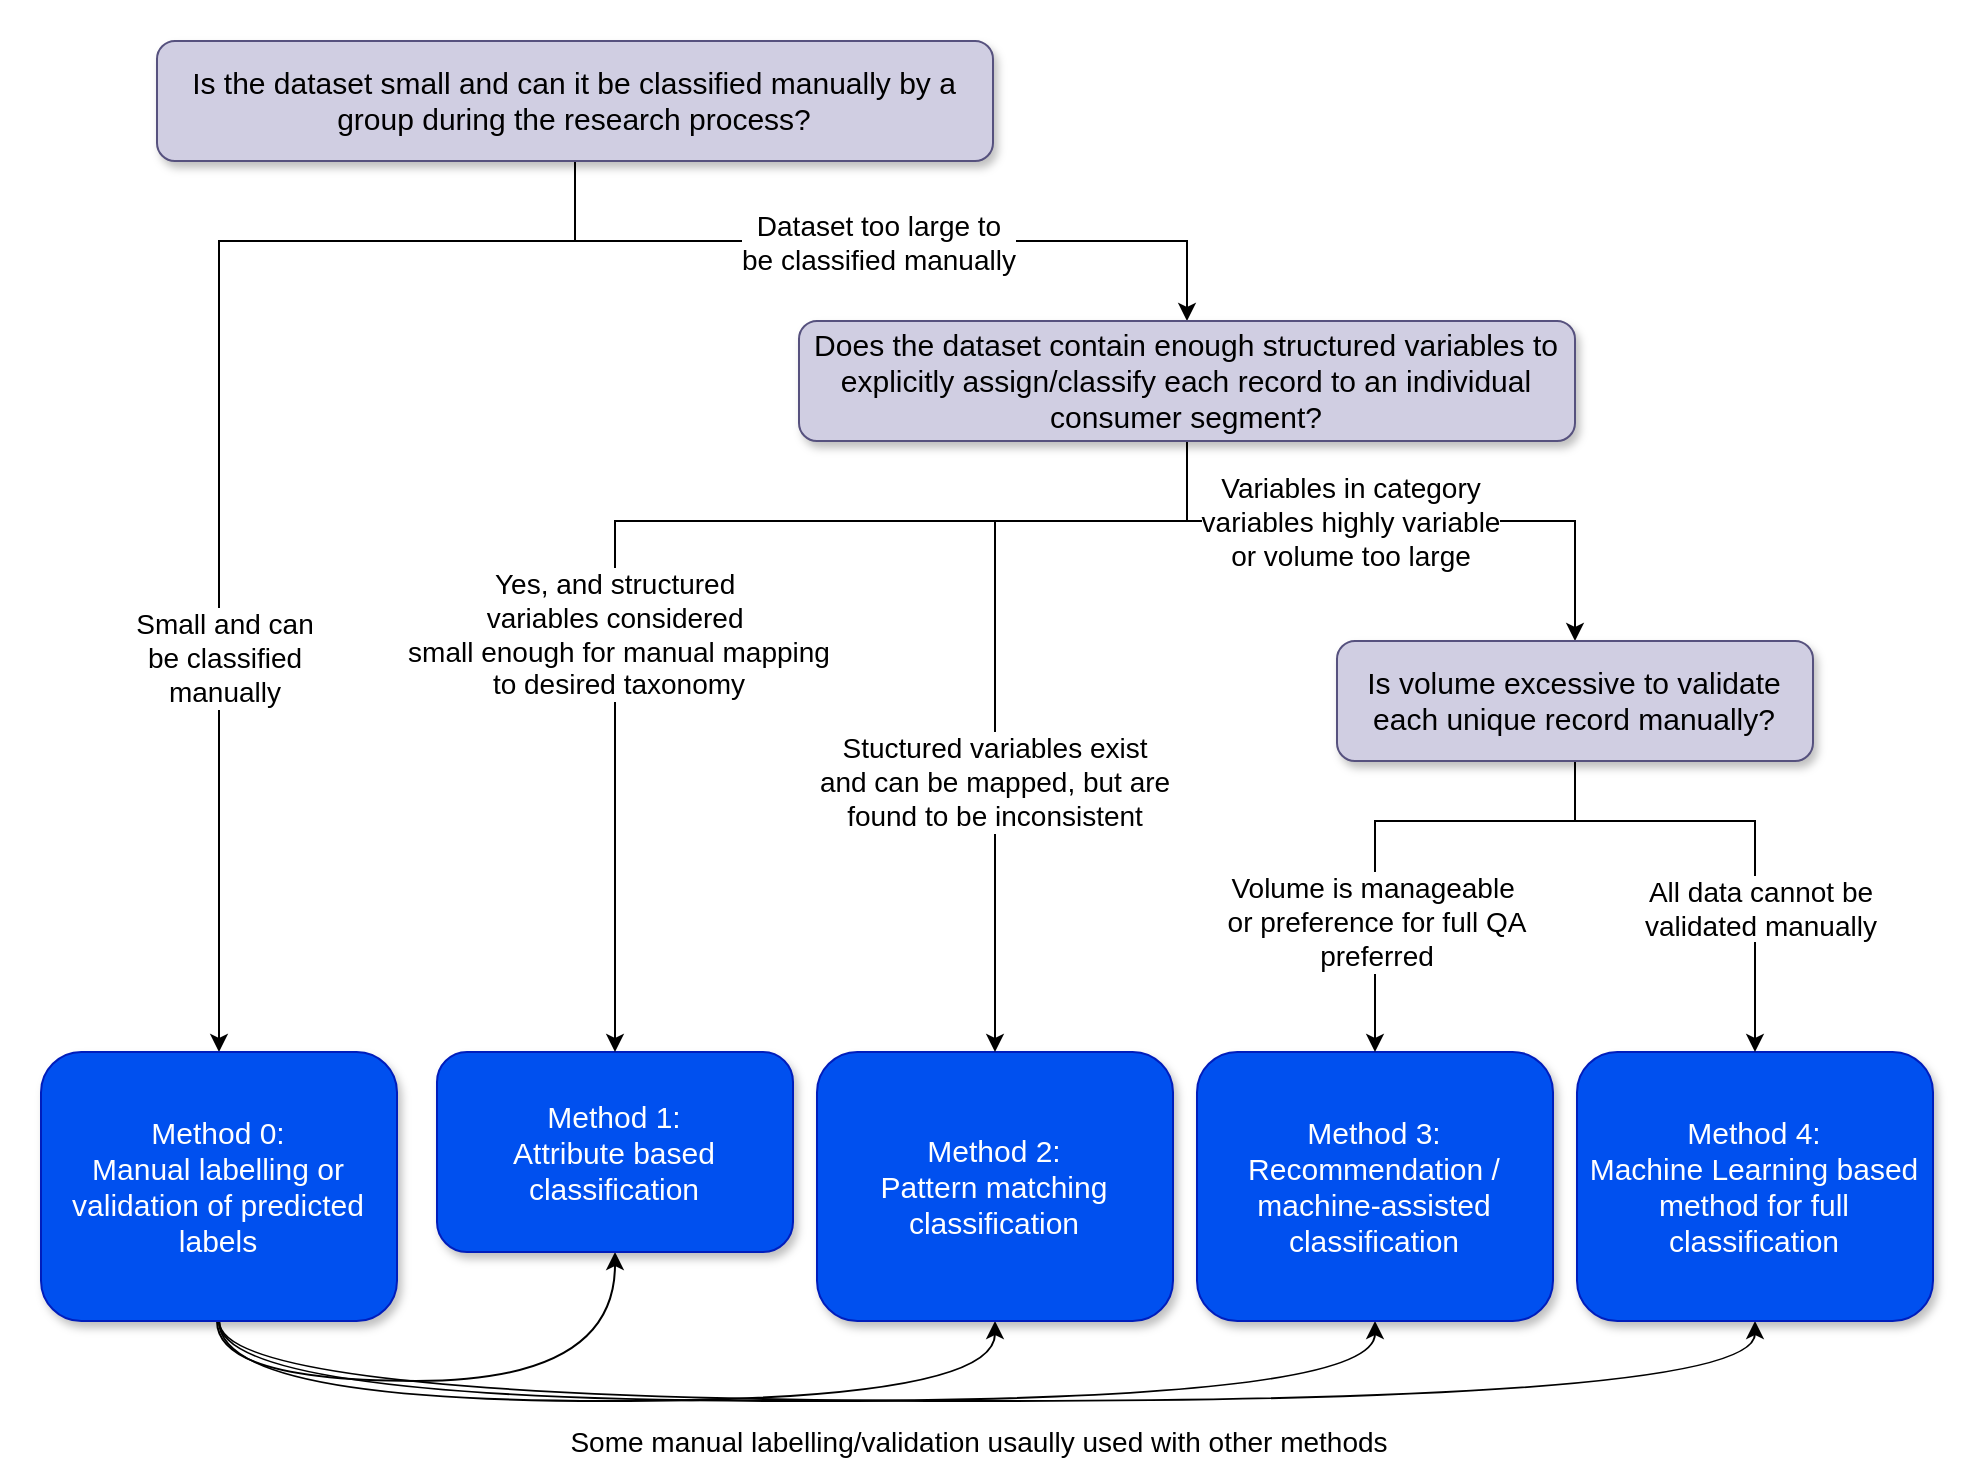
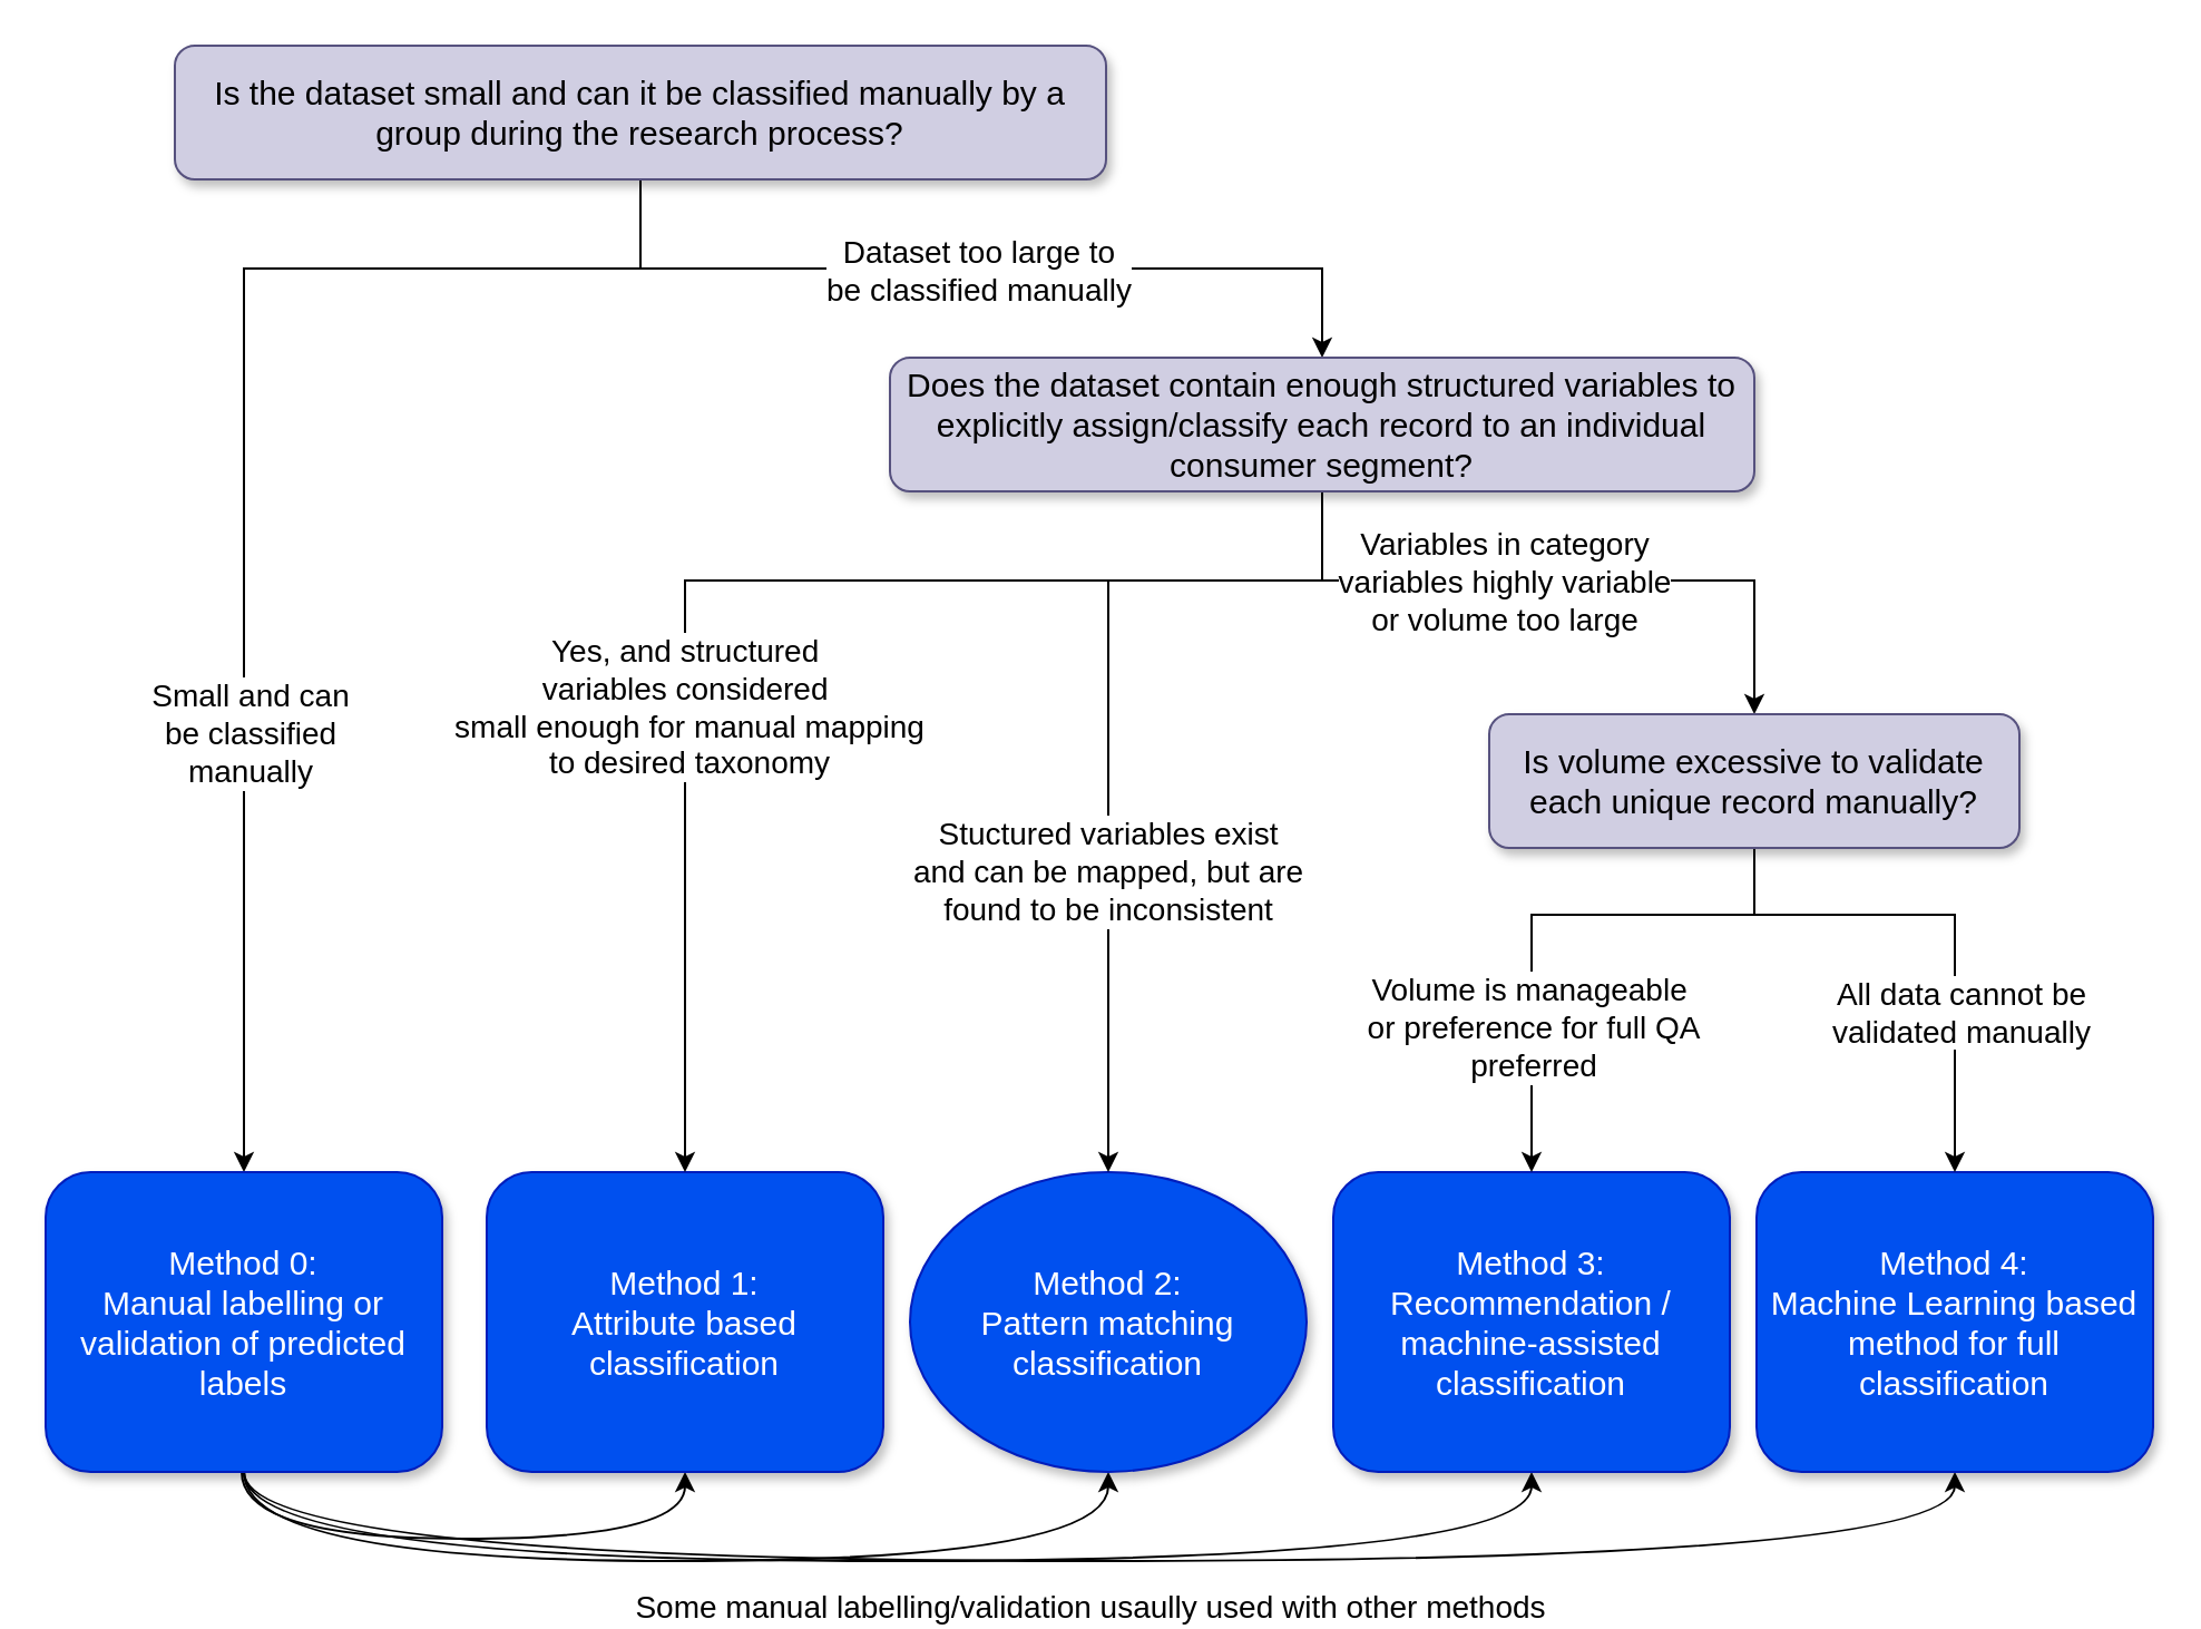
- <mxCell id="13" value="Method 1:&#10;Attribute based classification" style="rounded=1;fillColor=#0050ef;strokeColor=#001DBC;shadow=1;fontStyle=0;fontSize=15;whiteSpace=wrap;fontColor=#ffffff;" vertex="1" parent="1"><mxGeometry x="218" y="525.5" width="178" height="100" as="geometry" /></mxCell>
+ <mxCell id="13" value="Method 1:&#10;Attribute based classification" style="rounded=1;fillColor=#0050ef;strokeColor=#001DBC;shadow=1;fontStyle=0;fontSize=15;whiteSpace=wrap;fontColor=#ffffff;" vertex="1" parent="1"><mxGeometry x="218" y="525.5" width="178" height="134.5" as="geometry" /></mxCell>
- <mxCell id="14" value="Method 2:&#10;Pattern matching classification" style="rounded=1;fillColor=#0050ef;strokeColor=#001DBC;shadow=1;fontStyle=0;fontSize=15;whiteSpace=wrap;fontColor=#ffffff;" vertex="1" parent="1"><mxGeometry x="408" y="525.5" width="178" height="134.5" as="geometry" /></mxCell>
+ <mxCell id="14" value="Method 2:&#10;Pattern matching classification" style="ellipse;fillColor=#0050ef;strokeColor=#001DBC;shadow=1;fontStyle=0;fontSize=15;whiteSpace=wrap;fontColor=#ffffff;" vertex="1" parent="1"><mxGeometry x="408" y="525.5" width="178" height="134.5" as="geometry" /></mxCell>
